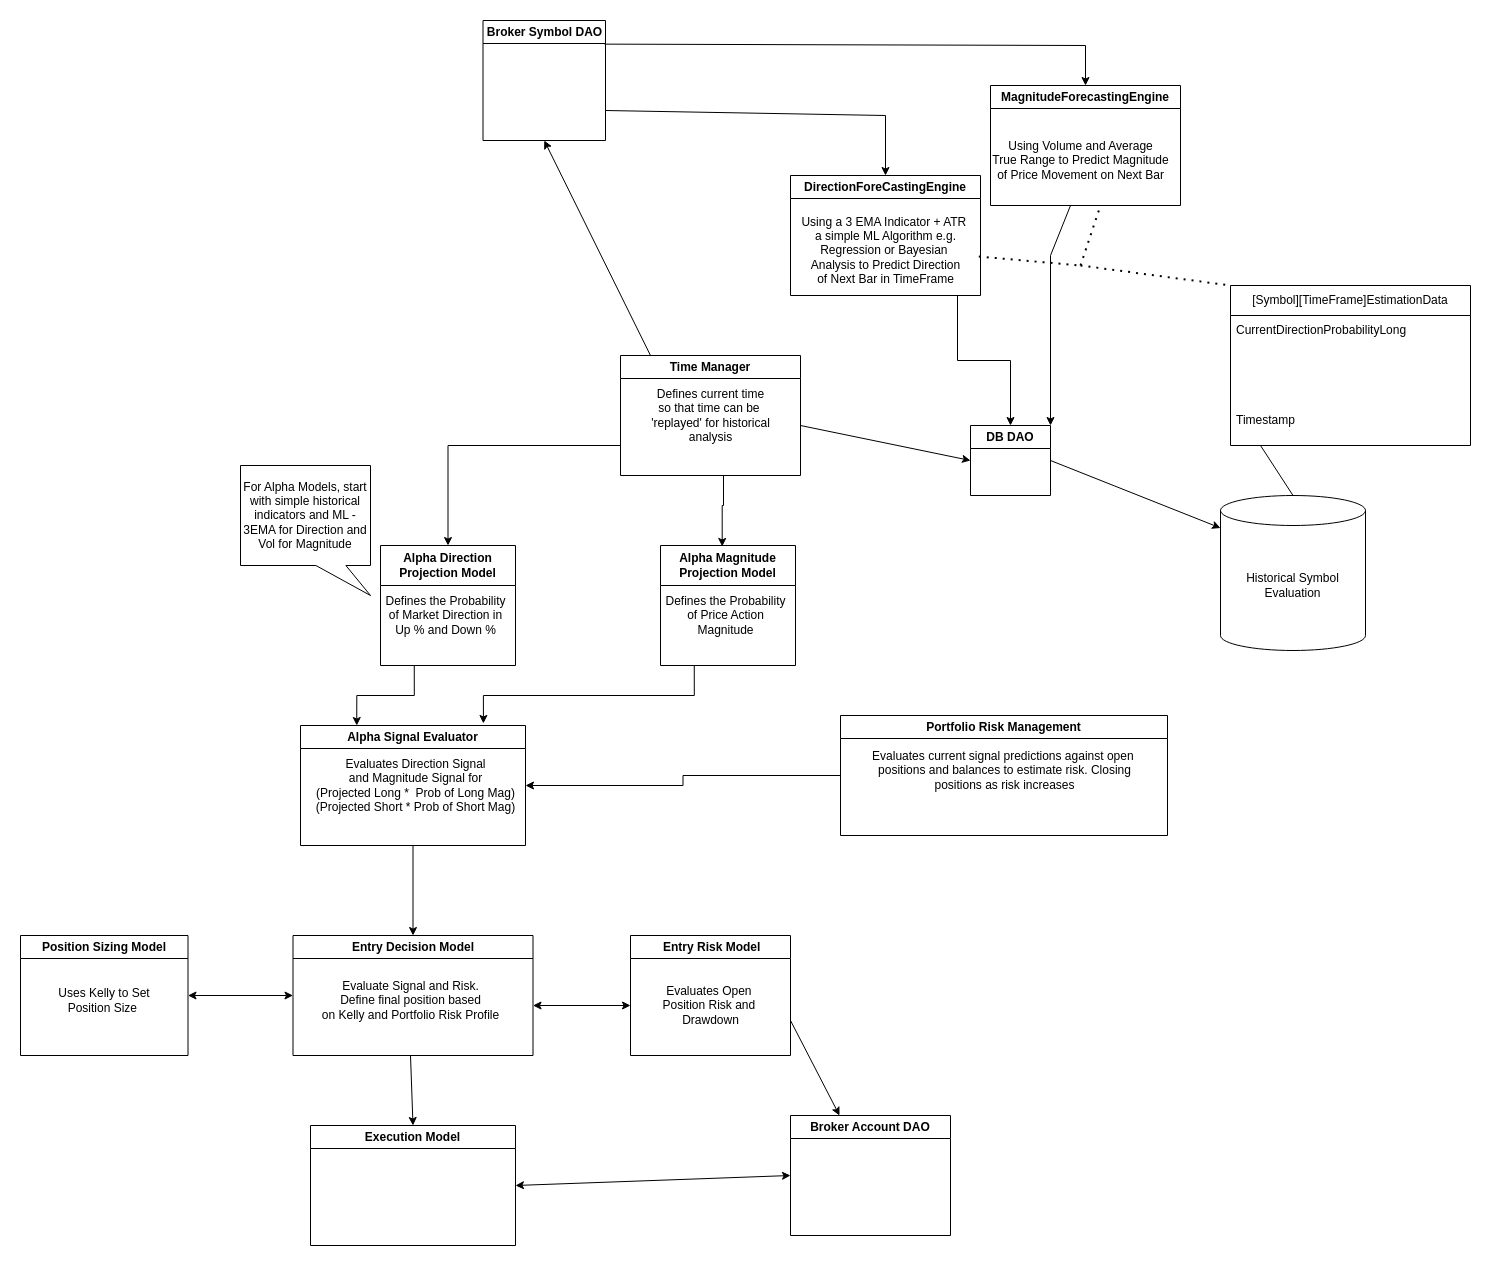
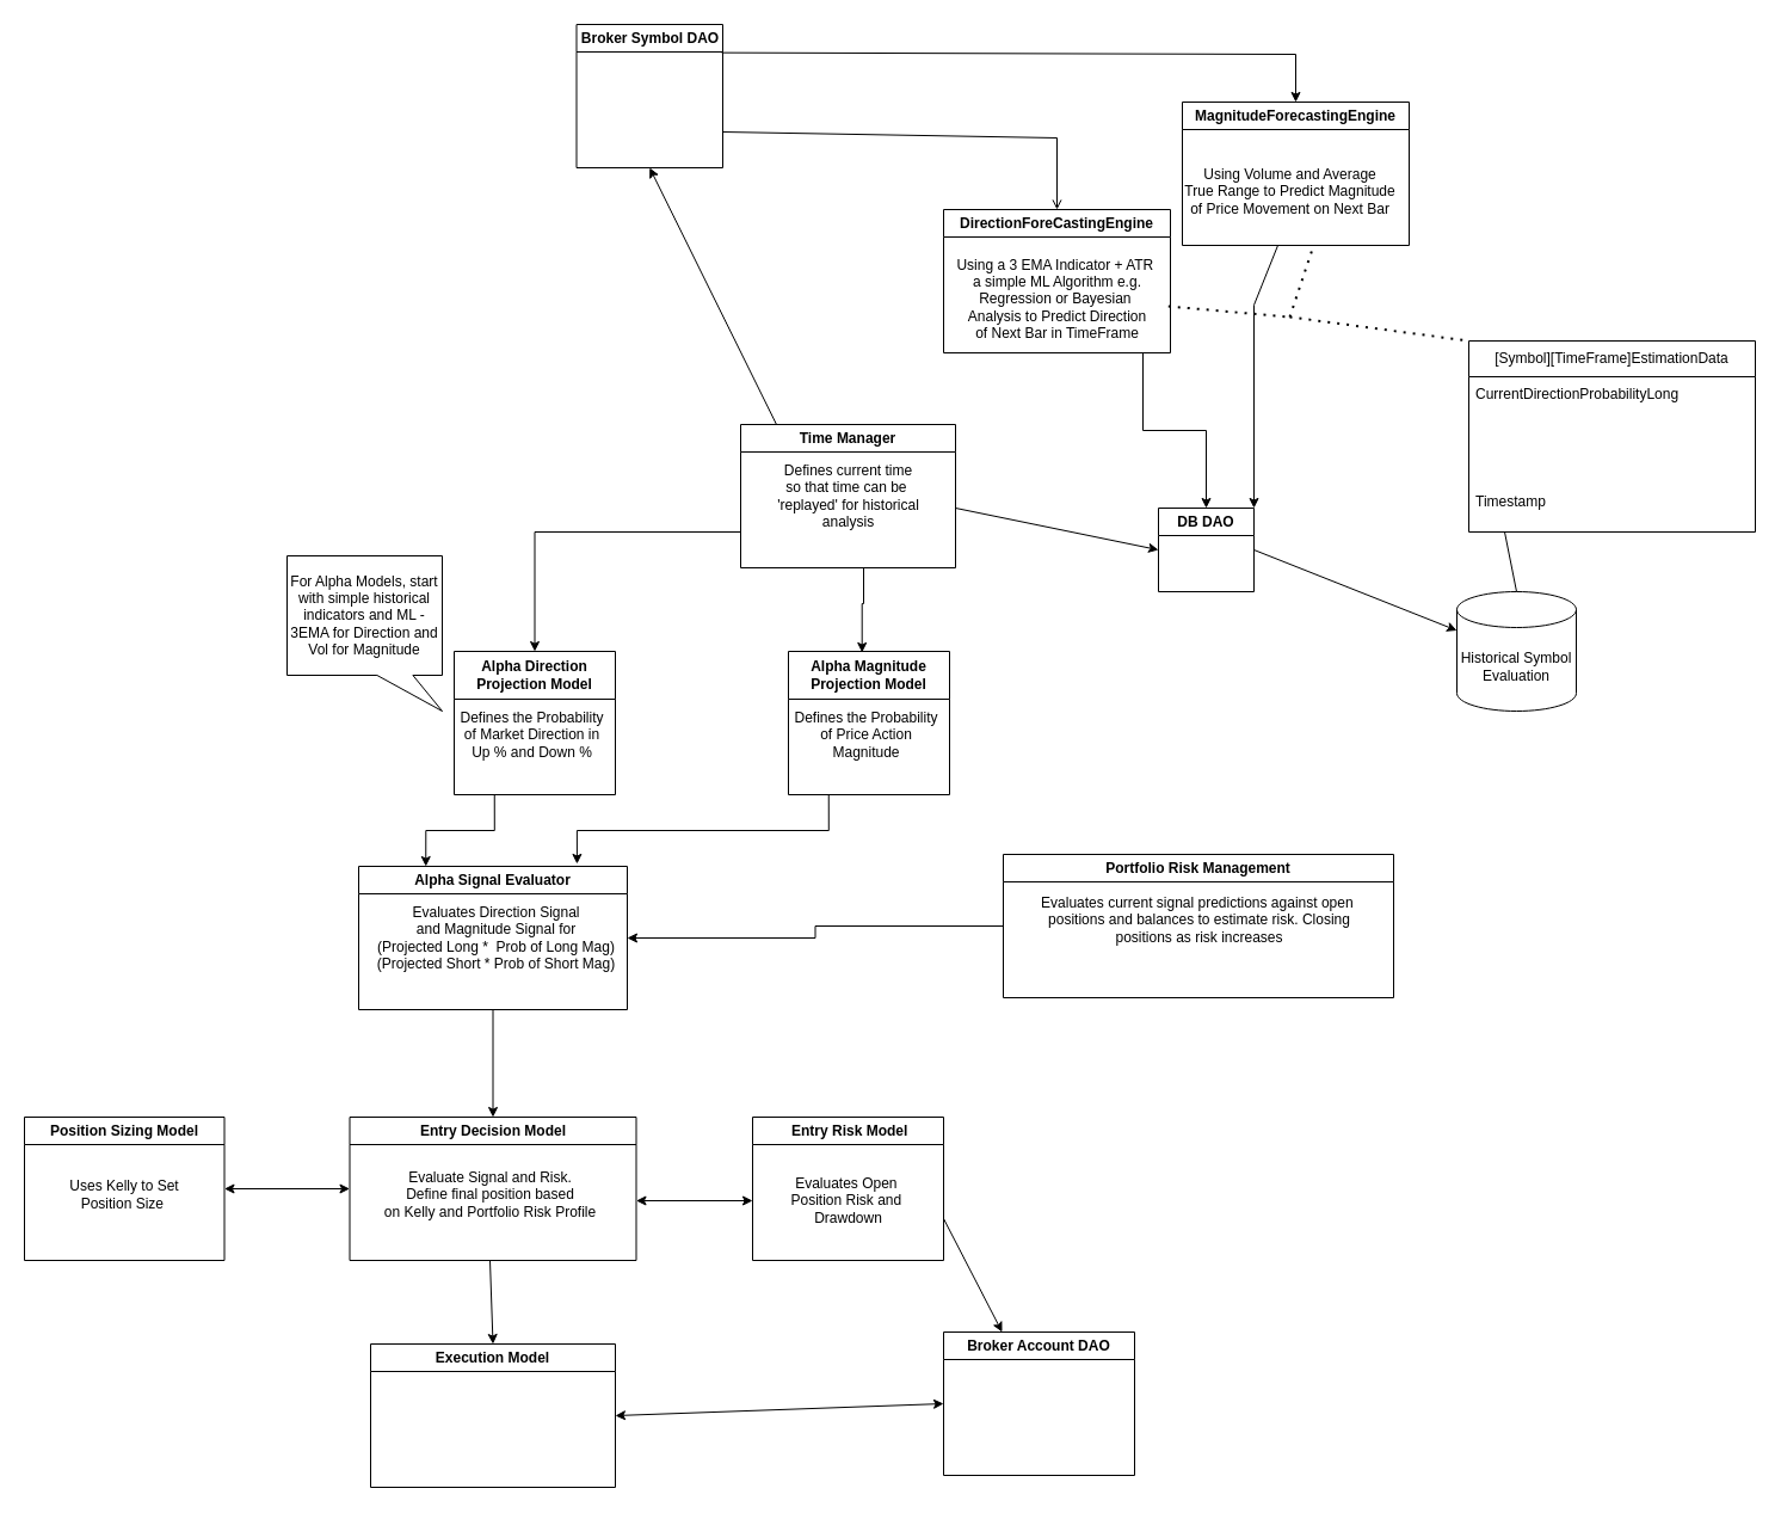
- <mxCell id="34" value="" style="endArrow=classic;html=1;rounded=0;exitX=1;exitY=0.75;exitDx=0;exitDy=0;entryX=0.5;entryY=0;entryDx=0;entryDy=0;" edge="1" parent="1" source="28" target="30"><mxGeometry width="50" height="50" relative="1" as="geometry"><mxPoint x="790" y="185" as="sourcePoint" /><mxPoint x="840" y="135" as="targetPoint" /><Array as="points"><mxPoint x="885" y="115" /></Array></mxGeometry></mxCell>
+ <mxCell id="34" value="" style="endArrow=open;html=1;rounded=0;exitX=1;exitY=0.75;exitDx=0;exitDy=0;entryX=0.5;entryY=0;entryDx=0;entryDy=0;" edge="1" parent="1" source="28" target="30"><mxGeometry width="50" height="50" relative="1" as="geometry"><mxPoint x="790" y="185" as="sourcePoint" /><mxPoint x="840" y="135" as="targetPoint" /><Array as="points"><mxPoint x="885" y="115" /></Array></mxGeometry></mxCell>
- <mxCell id="7" value="Historical Symbol Evaluation" style="shape=cylinder3;whiteSpace=wrap;html=1;boundedLbl=1;backgroundOutline=1;size=15;" vertex="1" parent="1"><mxGeometry x="1220" y="495" width="145" height="155" as="geometry" /></mxCell>
+ <mxCell id="7" value="Historical Symbol Evaluation" style="shape=cylinder3;whiteSpace=wrap;html=1;boundedLbl=1;backgroundOutline=1;size=15;" vertex="1" parent="1"><mxGeometry x="1220" y="495" width="100" height="100" as="geometry" /></mxCell>
